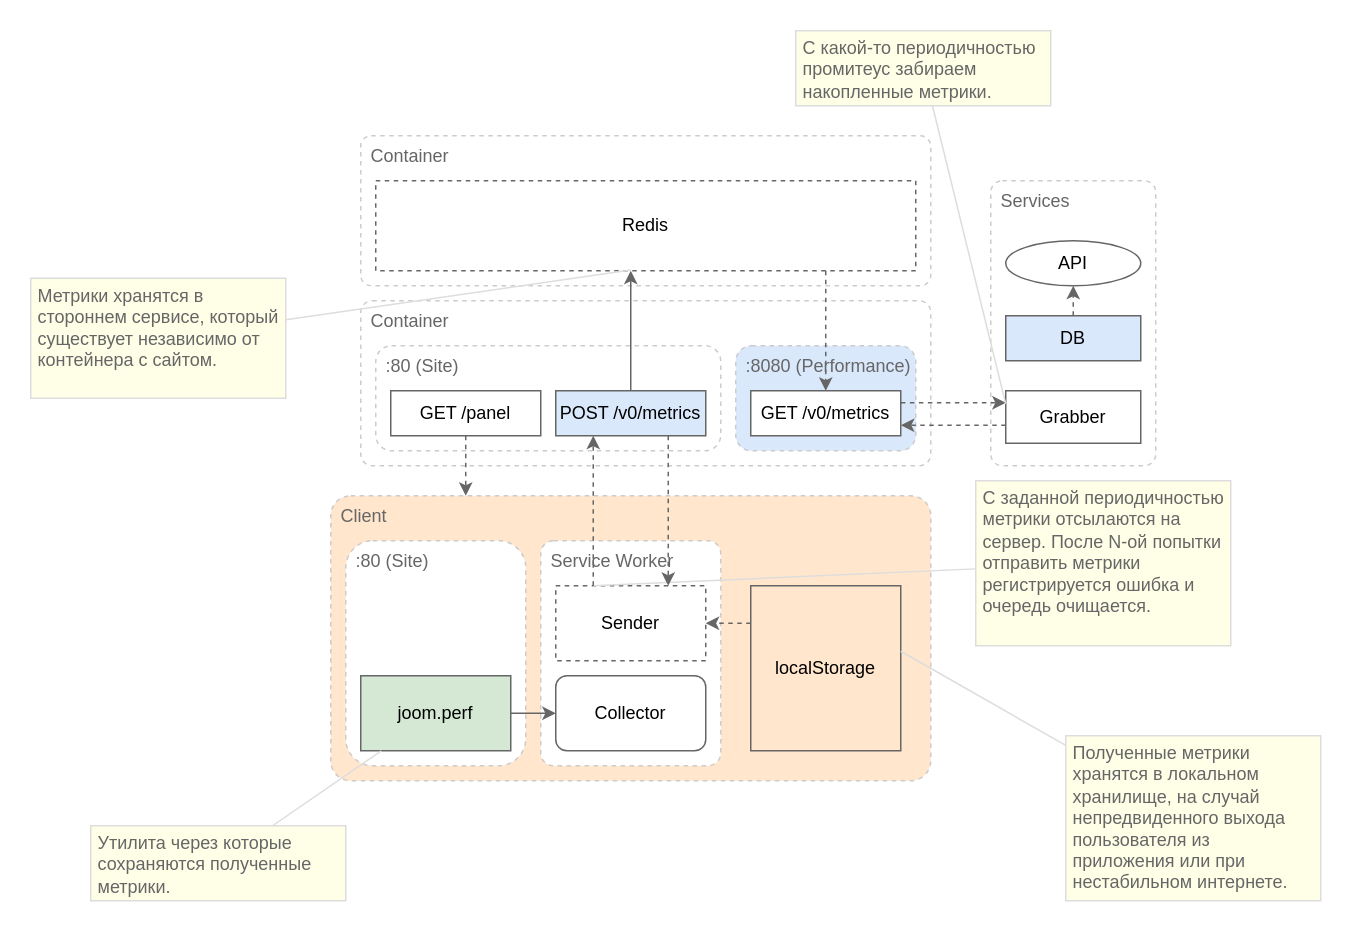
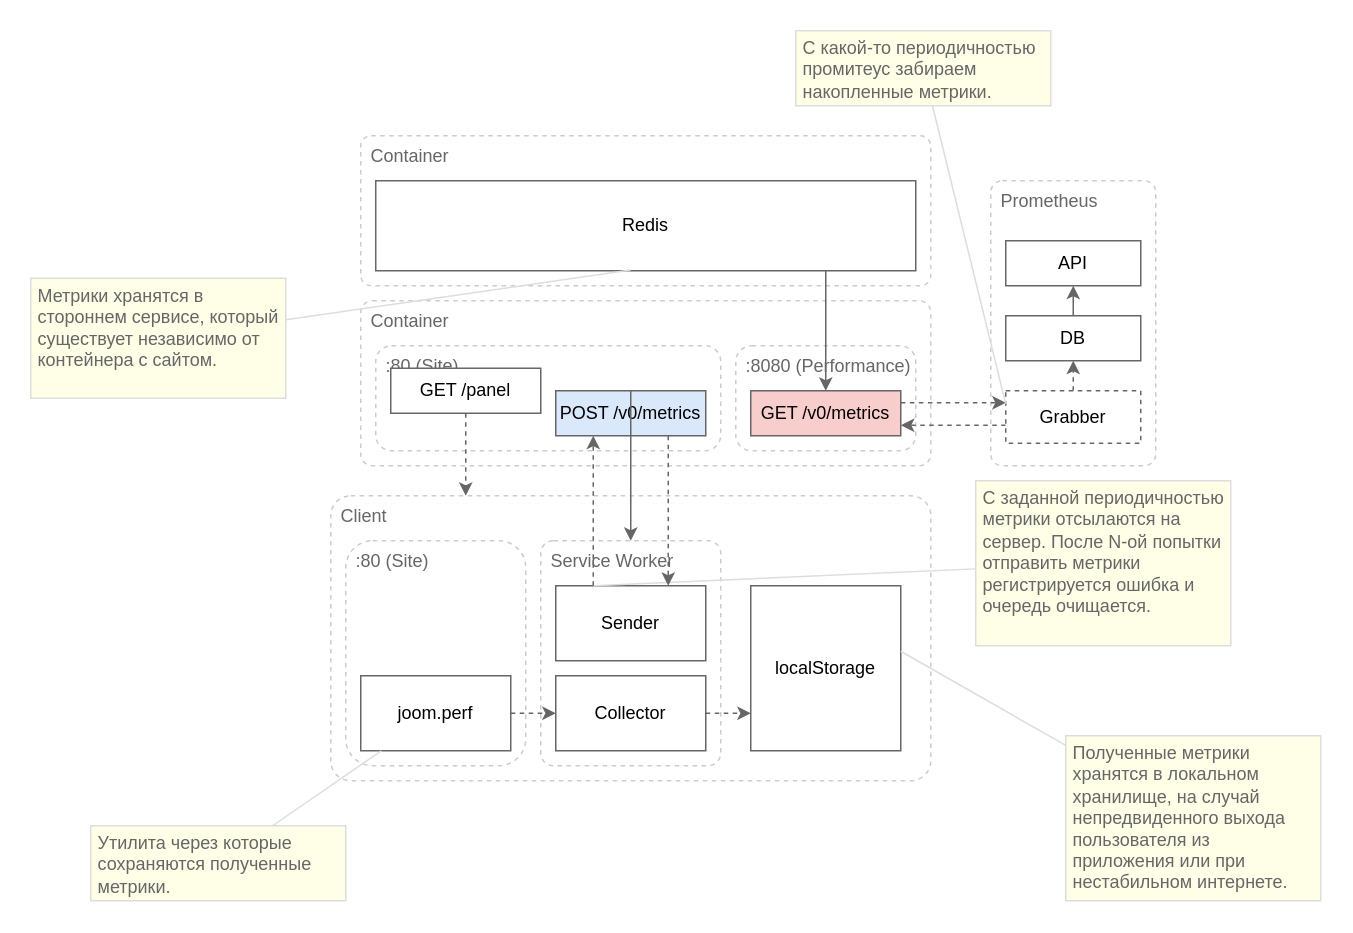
- <mxCell id="9" value="Services" style="rounded=1;whiteSpace=wrap;html=1;glass=0;shadow=0;sketch=0;arcSize=7;verticalAlign=top;align=left;spacing=2;spacingLeft=5;strokeColor=#CCCCCC;dashed=1;fontColor=#666666;" vertex="1" parent="1"><mxGeometry x="660" y="120" width="110" height="190" as="geometry" /></mxCell>
+ <mxCell id="9" value="Prometheus" style="rounded=1;whiteSpace=wrap;html=1;glass=0;shadow=0;sketch=0;arcSize=7;verticalAlign=top;align=left;spacing=2;spacingLeft=5;strokeColor=#CCCCCC;dashed=1;fontColor=#666666;" vertex="1" parent="1"><mxGeometry x="660" y="120" width="110" height="190" as="geometry" /></mxCell>
- <mxCell id="26" value="Redis" style="rounded=0;whiteSpace=wrap;html=1;shadow=0;glass=0;sketch=0;align=center;verticalAlign=middle;strokeColor=#666666;dashed=1;" vertex="1" parent="1"><mxGeometry x="250" y="120" width="360" height="60" as="geometry" /></mxCell>
+ <mxCell id="26" value="Redis" style="rounded=0;whiteSpace=wrap;html=1;shadow=0;glass=0;sketch=0;align=center;verticalAlign=middle;strokeColor=#666666;" vertex="1" parent="1"><mxGeometry x="250" y="120" width="360" height="60" as="geometry" /></mxCell>
- <mxCell id="24" value="API" style="ellipse;whiteSpace=wrap;html=1;shadow=0;glass=0;sketch=0;align=center;verticalAlign=middle;strokeColor=#666666;" vertex="1" parent="1"><mxGeometry x="670" y="160" width="90" height="30" as="geometry" /></mxCell>
+ <mxCell id="24" value="API" style="rounded=0;whiteSpace=wrap;html=1;shadow=0;glass=0;sketch=0;align=center;verticalAlign=middle;strokeColor=#666666;" vertex="1" parent="1"><mxGeometry x="670" y="160" width="90" height="30" as="geometry" /></mxCell>
- <mxCell id="22" style="edgeStyle=elbowEdgeStyle;rounded=0;orthogonalLoop=1;jettySize=auto;html=1;dashed=1;fontColor=#666666;strokeColor=#666666;" edge="1" parent="1" source="23" target="24"><mxGeometry relative="1" as="geometry" /></mxCell>
+ <mxCell id="22" style="edgeStyle=elbowEdgeStyle;rounded=0;orthogonalLoop=1;jettySize=auto;html=1;dashed=0;fontColor=#666666;strokeColor=#666666;" edge="1" parent="1" source="23" target="24"><mxGeometry relative="1" as="geometry" /></mxCell>
- <mxCell id="28" style="edgeStyle=elbowEdgeStyle;rounded=0;orthogonalLoop=1;jettySize=auto;html=1;entryX=0.5;entryY=0;entryDx=0;entryDy=0;strokeColor=#666666;dashed=1;" edge="1" parent="1" source="26" target="11"><mxGeometry relative="1" as="geometry" /></mxCell>
+ <mxCell id="28" style="edgeStyle=elbowEdgeStyle;rounded=0;orthogonalLoop=1;jettySize=auto;html=1;entryX=0.5;entryY=0;entryDx=0;entryDy=0;strokeColor=#666666;" edge="1" parent="1" source="26" target="11"><mxGeometry relative="1" as="geometry" /></mxCell>
- <mxCell id="27" style="edgeStyle=elbowEdgeStyle;rounded=0;orthogonalLoop=1;jettySize=auto;html=1;strokeColor=#666666;exitX=0.5;exitY=0;exitDx=0;exitDy=0;" edge="1" parent="1" source="6" target="26"><mxGeometry relative="1" as="geometry" /></mxCell>
+ <mxCell id="27" style="edgeStyle=elbowEdgeStyle;rounded=0;orthogonalLoop=1;jettySize=auto;html=1;strokeColor=#666666;exitX=0.5;exitY=0;exitDx=0;exitDy=0;" edge="1" parent="1" source="6" target="8"><mxGeometry relative="1" as="geometry" /></mxCell>
- <mxCell id="23" value="DB" style="rounded=0;whiteSpace=wrap;html=1;shadow=0;glass=0;sketch=0;align=center;verticalAlign=middle;strokeColor=#666666;fillColor=#dae8fc;" vertex="1" parent="1"><mxGeometry x="670" y="210" width="90" height="30" as="geometry" /></mxCell>
+ <mxCell id="23" value="DB" style="rounded=0;whiteSpace=wrap;html=1;shadow=0;glass=0;sketch=0;align=center;verticalAlign=middle;strokeColor=#666666;" vertex="1" parent="1"><mxGeometry x="670" y="210" width="90" height="30" as="geometry" /></mxCell>
- <mxCell id="4" value=":8080 (Performance)" style="rounded=1;whiteSpace=wrap;html=1;shadow=0;glass=0;sketch=0;align=left;verticalAlign=top;spacingLeft=5;strokeColor=#CCCCCC;dashed=1;fontColor=#666666;fillColor=#dae8fc;" vertex="1" parent="1"><mxGeometry x="490" y="230" width="120" height="70" as="geometry" /></mxCell>
+ <mxCell id="4" value=":8080 (Performance)" style="rounded=1;whiteSpace=wrap;html=1;shadow=0;glass=0;sketch=0;align=left;verticalAlign=top;spacingLeft=5;strokeColor=#CCCCCC;dashed=1;fontColor=#666666;" vertex="1" parent="1"><mxGeometry x="490" y="230" width="120" height="70" as="geometry" /></mxCell>
+ <mxCell id="13" style="edgeStyle=elbowEdgeStyle;rounded=0;orthogonalLoop=1;jettySize=auto;html=1;dashed=1;fontColor=#666666;strokeColor=#666666;" edge="1" parent="1" source="14" target="23"><mxGeometry relative="1" as="geometry" /></mxCell>
- <mxCell id="5" value="GET /panel" style="rounded=0;whiteSpace=wrap;html=1;shadow=0;glass=0;sketch=0;align=center;verticalAlign=middle;strokeColor=#666666;" vertex="1" parent="1"><mxGeometry x="260" y="260" width="100" height="30" as="geometry" /></mxCell>
+ <mxCell id="5" value="GET /panel" style="rounded=0;whiteSpace=wrap;html=1;shadow=0;glass=0;sketch=0;align=center;verticalAlign=middle;strokeColor=#666666;" vertex="1" parent="1"><mxGeometry x="260" y="245" width="100" height="30" as="geometry" /></mxCell>
- <mxCell id="11" value="GET /v0/metrics" style="rounded=0;whiteSpace=wrap;html=1;shadow=0;glass=0;sketch=0;align=center;verticalAlign=middle;strokeColor=#666666;" vertex="1" parent="1"><mxGeometry x="500" y="260" width="100" height="30" as="geometry" /></mxCell>
+ <mxCell id="11" value="GET /v0/metrics" style="rounded=0;whiteSpace=wrap;html=1;shadow=0;glass=0;sketch=0;align=center;verticalAlign=middle;strokeColor=#666666;fillColor=#f8cecc;" vertex="1" parent="1"><mxGeometry x="500" y="260" width="100" height="30" as="geometry" /></mxCell>
- <mxCell id="14" value="Grabber" style="rounded=0;whiteSpace=wrap;html=1;shadow=0;glass=0;sketch=0;align=center;verticalAlign=middle;strokeColor=#666666;" vertex="1" parent="1"><mxGeometry x="670" y="260" width="90" height="35" as="geometry" /></mxCell>
+ <mxCell id="14" value="Grabber" style="rounded=0;whiteSpace=wrap;html=1;shadow=0;glass=0;sketch=0;align=center;verticalAlign=middle;strokeColor=#666666;dashed=1;" vertex="1" parent="1"><mxGeometry x="670" y="260" width="90" height="35" as="geometry" /></mxCell>
- <mxCell id="7" value="Client" style="rounded=1;whiteSpace=wrap;html=1;glass=0;shadow=0;sketch=0;arcSize=7;verticalAlign=top;align=left;spacing=2;spacingLeft=5;strokeColor=#CCCCCC;dashed=1;fontColor=#666666;fillColor=#ffe6cc;" vertex="1" parent="1"><mxGeometry x="220" y="330" width="400" height="190" as="geometry" /></mxCell>
+ <mxCell id="7" value="Client" style="rounded=1;whiteSpace=wrap;html=1;glass=0;shadow=0;sketch=0;arcSize=7;verticalAlign=top;align=left;spacing=2;spacingLeft=5;strokeColor=#CCCCCC;dashed=1;fontColor=#666666;" vertex="1" parent="1"><mxGeometry x="220" y="330" width="400" height="190" as="geometry" /></mxCell>
- <mxCell id="15" value="Sender" style="rounded=0;whiteSpace=wrap;html=1;shadow=0;glass=0;sketch=0;align=center;verticalAlign=middle;strokeColor=#666666;dashed=1;" vertex="1" parent="1"><mxGeometry x="370" y="390" width="100" height="50" as="geometry" /></mxCell>
+ <mxCell id="15" value="Sender" style="rounded=0;whiteSpace=wrap;html=1;shadow=0;glass=0;sketch=0;align=center;verticalAlign=middle;strokeColor=#666666;" vertex="1" parent="1"><mxGeometry x="370" y="390" width="100" height="50" as="geometry" /></mxCell>
- <mxCell id="19" style="edgeStyle=elbowEdgeStyle;rounded=0;orthogonalLoop=1;jettySize=auto;elbow=vertical;html=1;dashed=1;fontColor=#666666;strokeColor=#666666;" edge="1" parent="1" source="20" target="15"><mxGeometry relative="1" as="geometry" /></mxCell>
- <mxCell id="20" value="localStorage" style="rounded=0;whiteSpace=wrap;html=1;shadow=0;glass=0;sketch=0;align=center;verticalAlign=middle;strokeColor=#666666;fillColor=#ffe6cc;" vertex="1" parent="1"><mxGeometry x="500" y="390" width="100" height="110" as="geometry" /></mxCell>
+ <mxCell id="20" value="localStorage" style="rounded=0;whiteSpace=wrap;html=1;shadow=0;glass=0;sketch=0;align=center;verticalAlign=middle;strokeColor=#666666;" vertex="1" parent="1"><mxGeometry x="500" y="390" width="100" height="110" as="geometry" /></mxCell>
- <mxCell id="30" value="joom.perf" style="rounded=0;whiteSpace=wrap;html=1;shadow=0;glass=0;sketch=0;align=center;verticalAlign=middle;strokeColor=#666666;fillColor=#d5e8d4;" vertex="1" parent="1"><mxGeometry x="240" y="450" width="100" height="50" as="geometry" /></mxCell>
+ <mxCell id="30" value="joom.perf" style="rounded=0;whiteSpace=wrap;html=1;shadow=0;glass=0;sketch=0;align=center;verticalAlign=middle;strokeColor=#666666;" vertex="1" parent="1"><mxGeometry x="240" y="450" width="100" height="50" as="geometry" /></mxCell>
- <mxCell id="29" style="edgeStyle=elbowEdgeStyle;rounded=0;orthogonalLoop=1;jettySize=auto;html=1;dashed=0;fontColor=#666666;strokeColor=#666666;elbow=vertical;" edge="1" parent="1" source="30" target="17"><mxGeometry relative="1" as="geometry" /></mxCell>
+ <mxCell id="29" style="edgeStyle=elbowEdgeStyle;rounded=0;orthogonalLoop=1;jettySize=auto;html=1;dashed=1;fontColor=#666666;strokeColor=#666666;elbow=vertical;" edge="1" parent="1" source="30" target="17"><mxGeometry relative="1" as="geometry" /></mxCell>
- <mxCell id="17" value="Collector" style="whiteSpace=wrap;html=1;shadow=0;glass=0;sketch=0;align=center;verticalAlign=middle;strokeColor=#666666;rounded=1;" vertex="1" parent="1"><mxGeometry x="370" y="450" width="100" height="50" as="geometry" /></mxCell>
+ <mxCell id="17" value="Collector" style="rounded=0;whiteSpace=wrap;html=1;shadow=0;glass=0;sketch=0;align=center;verticalAlign=middle;strokeColor=#666666;" vertex="1" parent="1"><mxGeometry x="370" y="450" width="100" height="50" as="geometry" /></mxCell>
+ <mxCell id="16" style="edgeStyle=elbowEdgeStyle;rounded=0;orthogonalLoop=1;jettySize=auto;elbow=vertical;html=1;dashed=1;fontColor=#666666;strokeColor=#666666;" edge="1" parent="1" source="17" target="20"><mxGeometry relative="1" as="geometry" /></mxCell>
